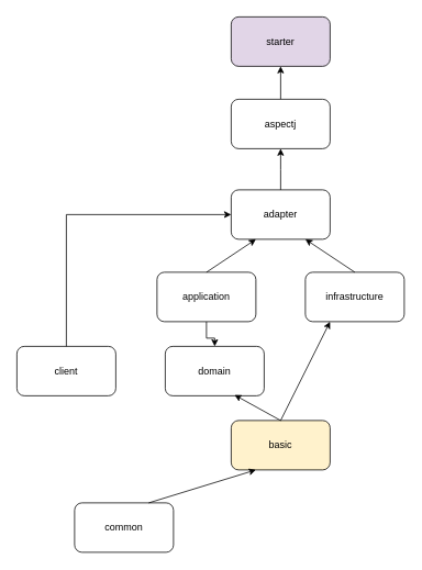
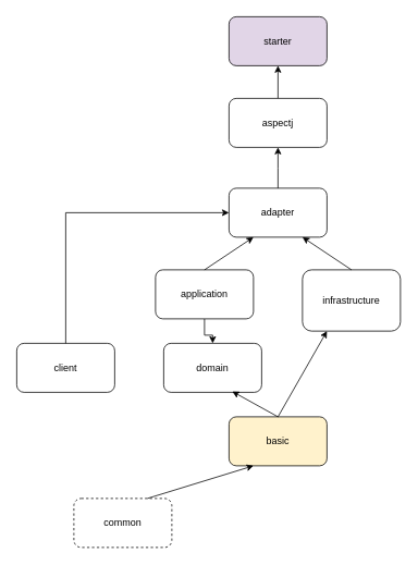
- <mxCell id="7" value="infrastructure" style="rounded=1;whiteSpace=wrap;html=1;" parent="1" vertex="1"><mxGeometry x="370" y="330" width="120" height="60" as="geometry" /></mxCell>
+ <mxCell id="7" value="infrastructure" style="rounded=1;whiteSpace=wrap;html=1;" parent="1" vertex="1"><mxGeometry x="370" y="330" width="120" height="75" as="geometry" /></mxCell>
- <mxCell id="14" value="common" style="rounded=1;whiteSpace=wrap;html=1;" parent="1" vertex="1"><mxGeometry x="90" y="610" width="120" height="60" as="geometry" /></mxCell>
+ <mxCell id="14" value="common" style="rounded=1;whiteSpace=wrap;html=1;dashed=1;" parent="1" vertex="1"><mxGeometry x="90" y="610" width="120" height="60" as="geometry" /></mxCell>
